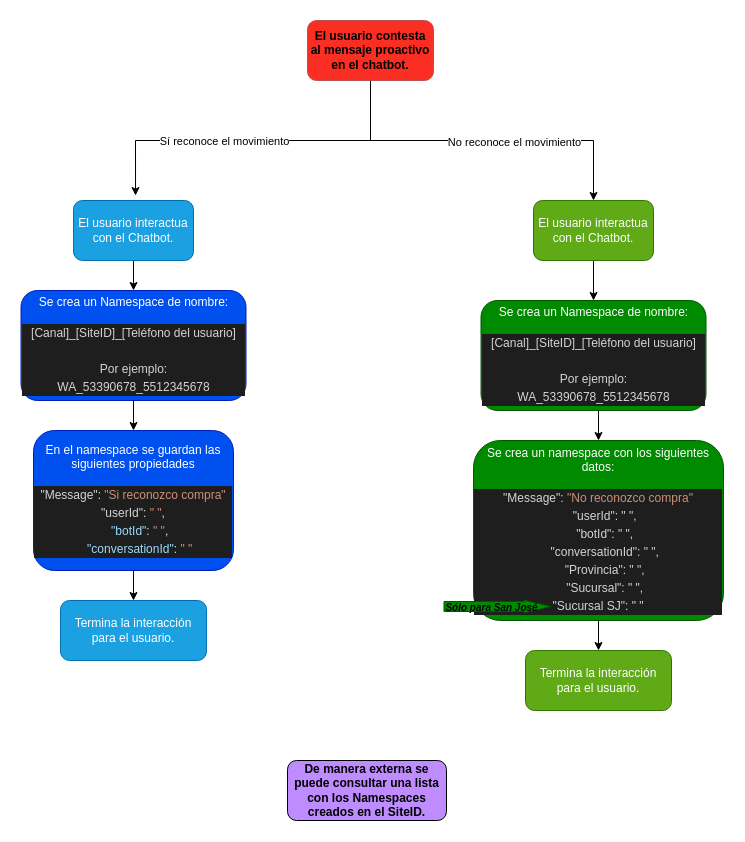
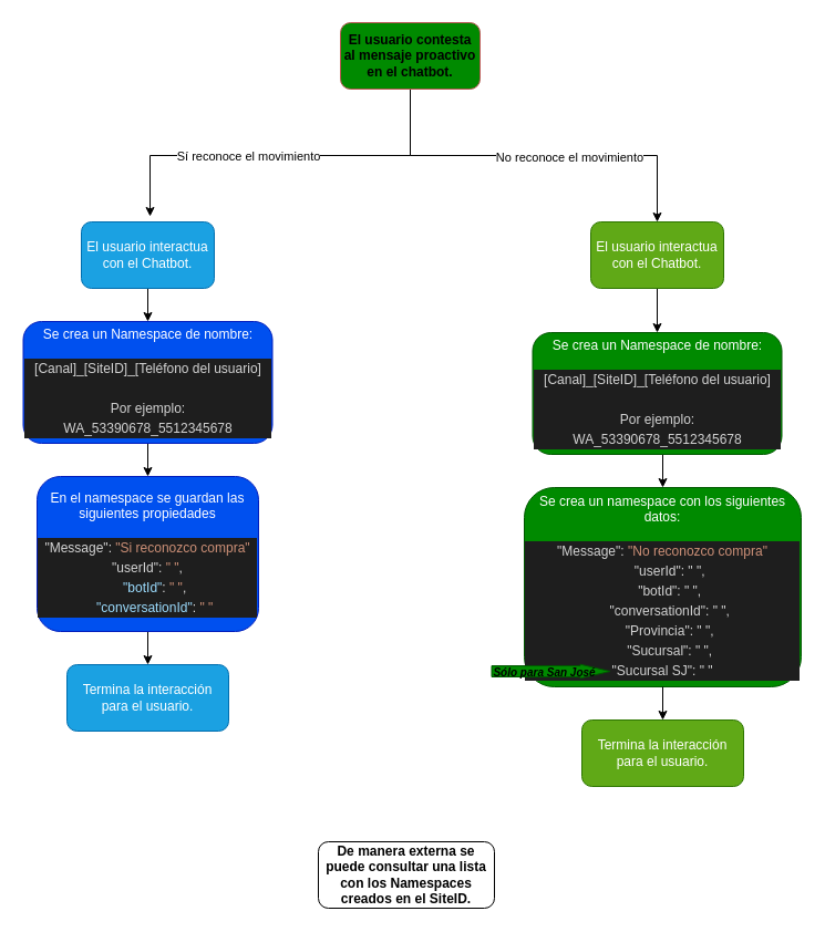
- <mxCell id="6" value="&lt;b&gt;El usuario contesta al mensaje proactivo en el chatbot.&lt;/b&gt;" style="rounded=1;whiteSpace=wrap;html=1;fillColor=#fb2e23;strokeColor=#b85450;" vertex="1" parent="1"><mxGeometry x="307" y="20" width="126" height="60" as="geometry" /></mxCell>
+ <mxCell id="6" value="&lt;b&gt;El usuario contesta al mensaje proactivo en el chatbot.&lt;/b&gt;" style="rounded=1;whiteSpace=wrap;html=1;fillColor=#008a00;strokeColor=#b85450;" vertex="1" parent="1"><mxGeometry x="307" y="20" width="126" height="60" as="geometry" /></mxCell>
- <mxCell id="24" value="&lt;b&gt;De manera externa se puede consultar una lista con los Namespaces creados en el SiteID.&lt;/b&gt;" style="rounded=1;whiteSpace=wrap;html=1;fillColor=#BE8CFF;" vertex="1" parent="1"><mxGeometry x="287" y="760" width="159" height="60" as="geometry" /></mxCell>
+ <mxCell id="24" value="&lt;b&gt;De manera externa se puede consultar una lista con los Namespaces creados en el SiteID.&lt;/b&gt;" style="rounded=1;whiteSpace=wrap;html=1;fillColor=#ffffff;" vertex="1" parent="1"><mxGeometry x="287" y="760" width="159" height="60" as="geometry" /></mxCell>
